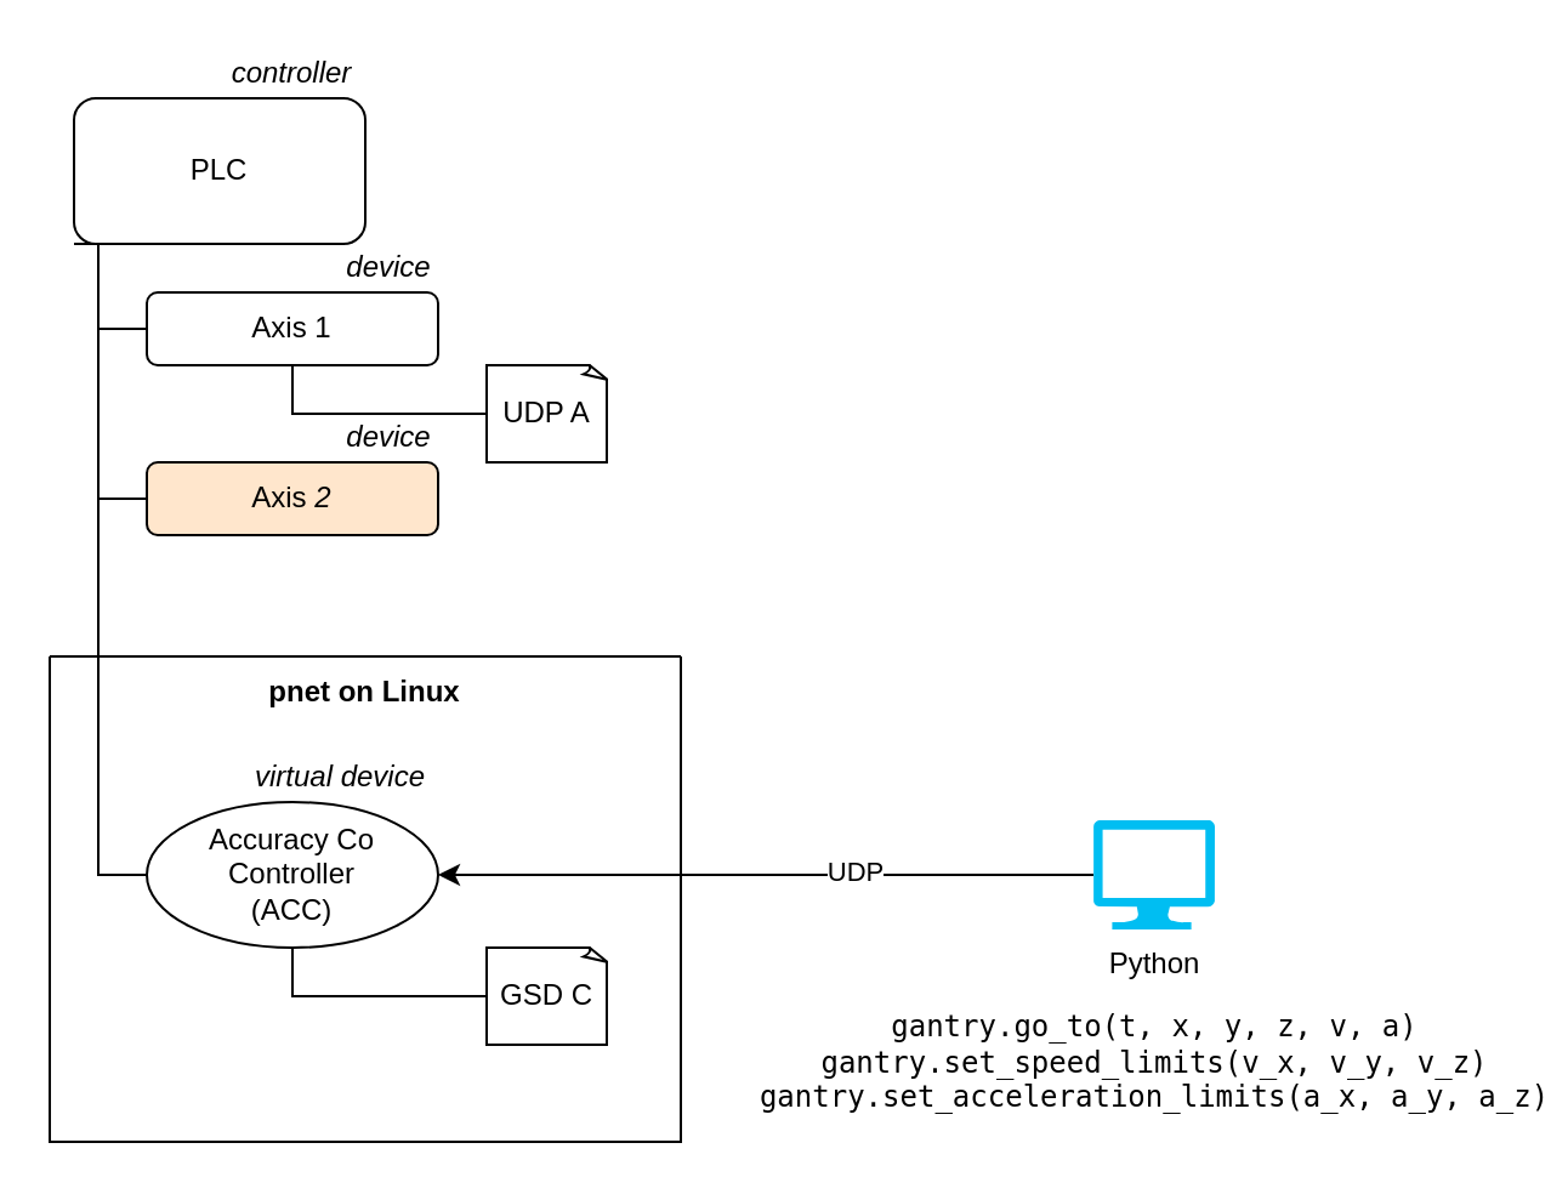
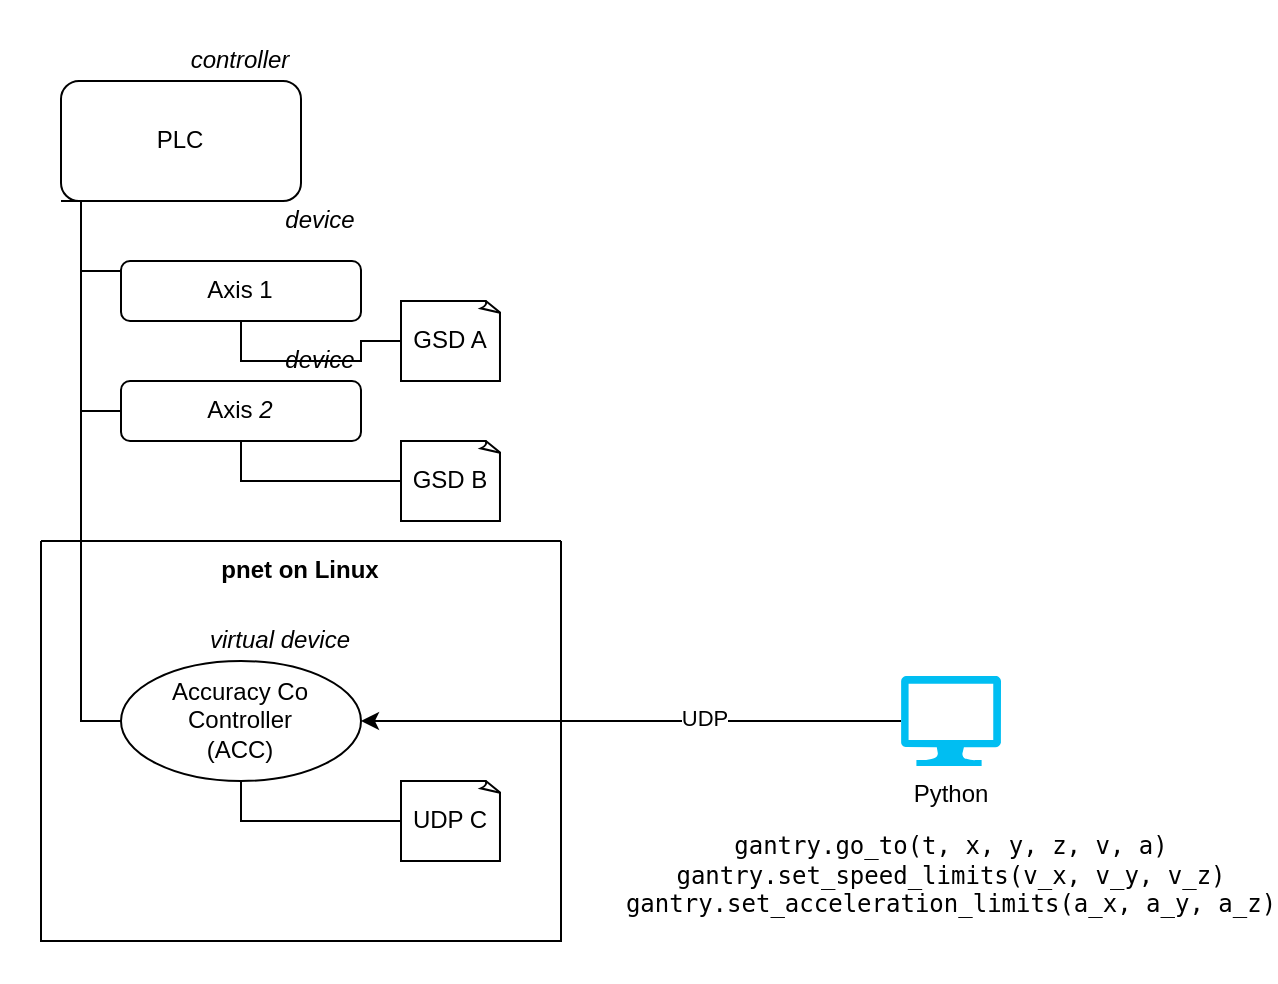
- <mxCell id="4" value="&lt;div&gt;Axis 1&lt;/div&gt;" style="rounded=1;whiteSpace=wrap;html=1;" parent="1" vertex="1"><mxGeometry x="60" y="120" width="120" height="30" as="geometry" /></mxCell>
+ <mxCell id="4" value="&lt;div&gt;Axis 1&lt;/div&gt;" style="rounded=1;whiteSpace=wrap;html=1;" parent="1" vertex="1"><mxGeometry x="60" y="130" width="120" height="30" as="geometry" /></mxCell>
- <mxCell id="12" value="UDP A" style="whiteSpace=wrap;html=1;shape=mxgraph.basic.document" parent="1" vertex="1"><mxGeometry x="200" y="150" width="50" height="40" as="geometry" /></mxCell>
+ <mxCell id="12" value="GSD A" style="whiteSpace=wrap;html=1;shape=mxgraph.basic.document" parent="1" vertex="1"><mxGeometry x="200" y="150" width="50" height="40" as="geometry" /></mxCell>
- <mxCell id="6" value="&lt;div&gt;Axis &lt;i&gt;2&lt;/i&gt;&lt;br&gt;&lt;/div&gt;" style="rounded=1;whiteSpace=wrap;html=1;fillColor=#ffe6cc;" parent="1" vertex="1"><mxGeometry x="60" y="190" width="120" height="30" as="geometry" /></mxCell>
+ <mxCell id="6" value="&lt;div&gt;Axis &lt;i&gt;2&lt;/i&gt;&lt;br&gt;&lt;/div&gt;" style="rounded=1;whiteSpace=wrap;html=1;" parent="1" vertex="1"><mxGeometry x="60" y="190" width="120" height="30" as="geometry" /></mxCell>
+ <mxCell id="13" style="edgeStyle=orthogonalEdgeStyle;rounded=0;orthogonalLoop=1;jettySize=auto;html=1;entryX=0.5;entryY=1;entryDx=0;entryDy=0;strokeColor=default;endArrow=none;endFill=0;" parent="1" source="14" target="6" edge="1"><mxGeometry relative="1" as="geometry" /></mxCell>
+ <mxCell id="14" value="GSD B" style="whiteSpace=wrap;html=1;shape=mxgraph.basic.document" parent="1" vertex="1"><mxGeometry x="200" y="220" width="50" height="40" as="geometry" /></mxCell>
- <mxCell id="19" value="GSD C" style="whiteSpace=wrap;html=1;shape=mxgraph.basic.document" parent="15" vertex="1"><mxGeometry x="180" y="120" width="50" height="40" as="geometry" /></mxCell>
+ <mxCell id="19" value="UDP C" style="whiteSpace=wrap;html=1;shape=mxgraph.basic.document" parent="15" vertex="1"><mxGeometry x="180" y="120" width="50" height="40" as="geometry" /></mxCell>
